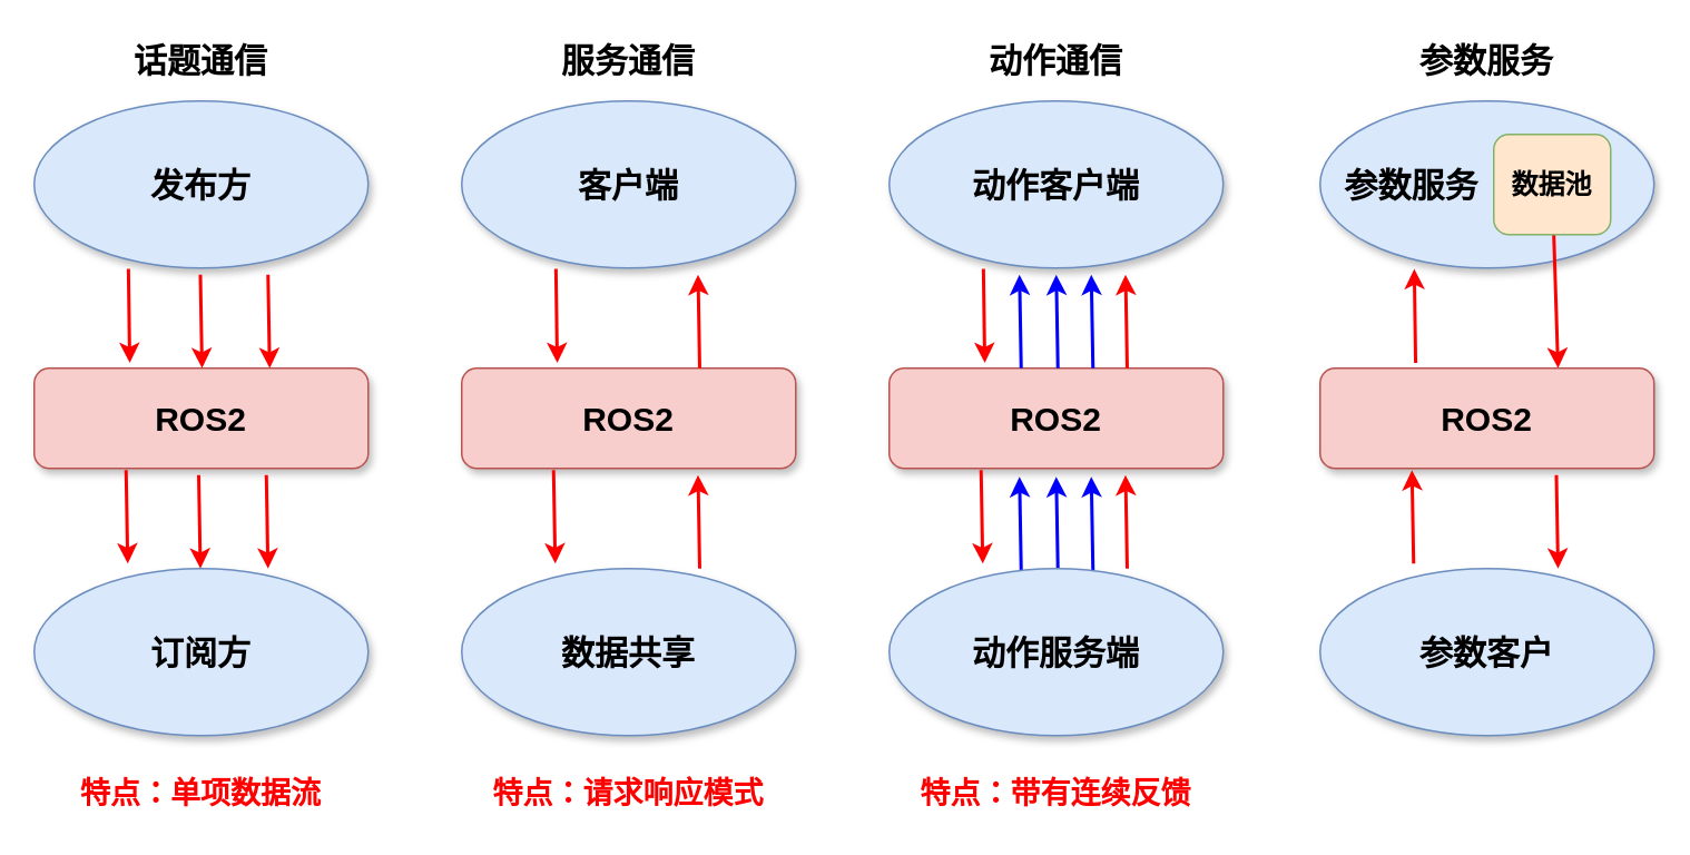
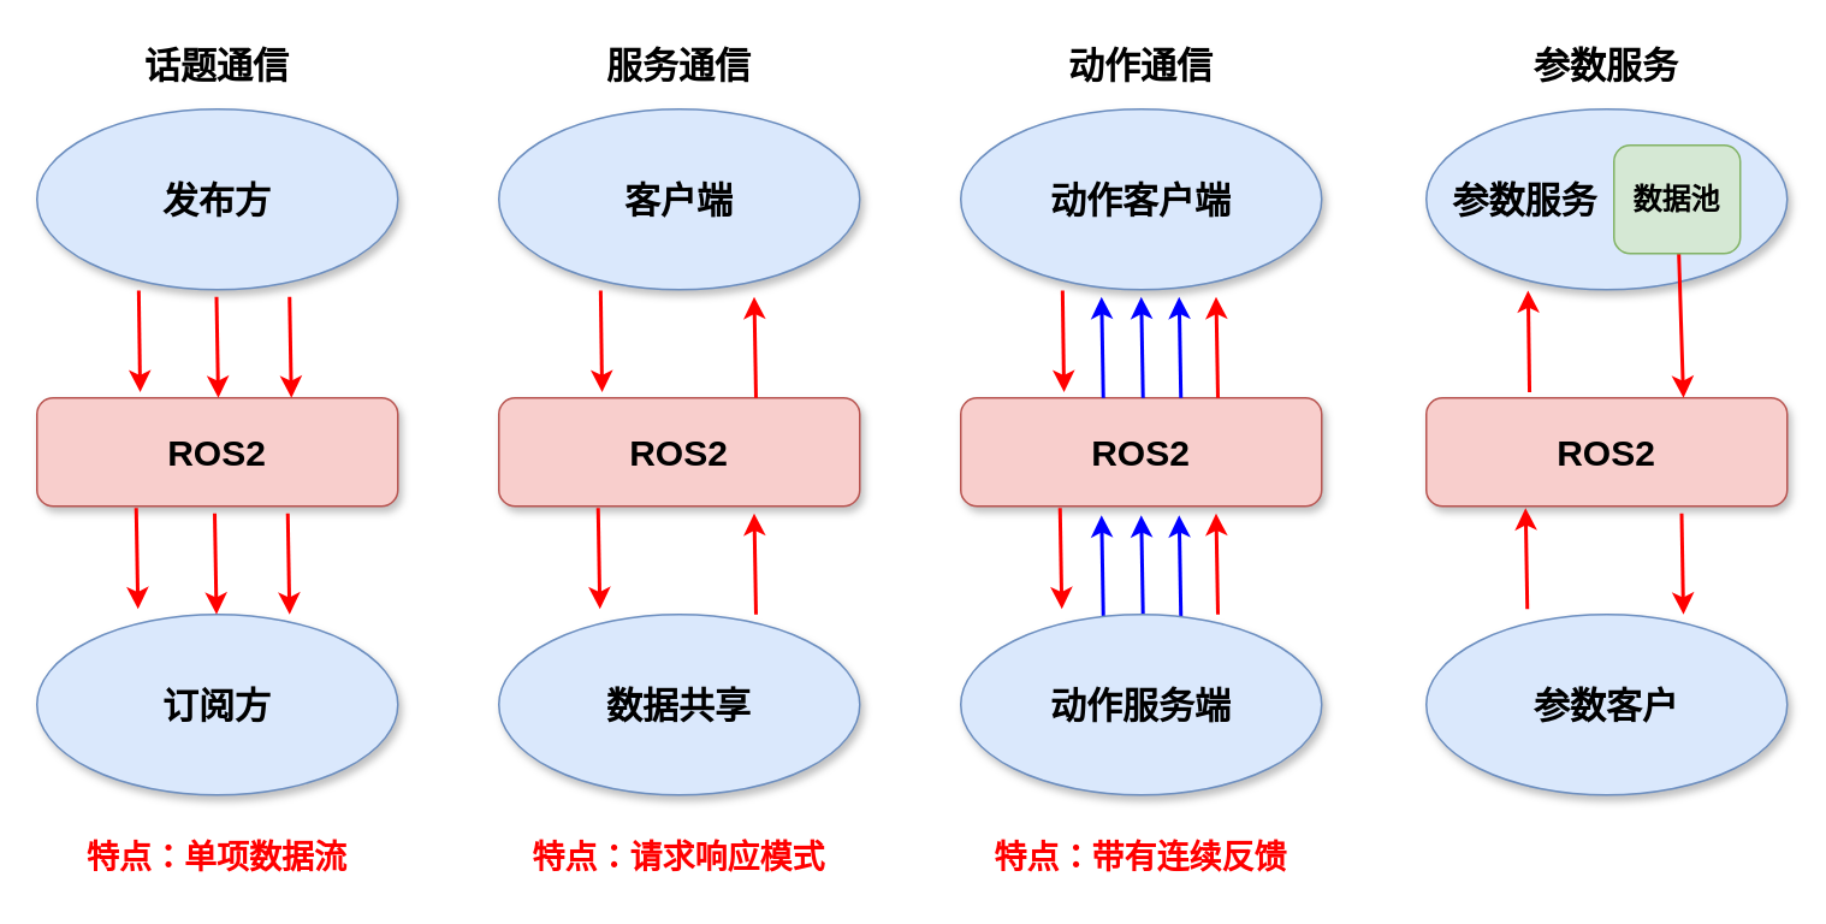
- <mxCell id="63" value="&lt;b&gt;&lt;font style=&quot;font-size: 16px;&quot;&gt;数据池&lt;/font&gt;&lt;/b&gt;" style="rounded=1;whiteSpace=wrap;html=1;fillColor=#ffe6cc;strokeColor=#82b366;" vertex="1" parent="51"><mxGeometry x="104" y="60" width="70" height="60" as="geometry" /></mxCell>
+ <mxCell id="63" value="&lt;b&gt;&lt;font style=&quot;font-size: 16px;&quot;&gt;数据池&lt;/font&gt;&lt;/b&gt;" style="rounded=1;whiteSpace=wrap;html=1;fillColor=#d5e8d4;strokeColor=#82b366;" vertex="1" parent="51"><mxGeometry x="104" y="60" width="70" height="60" as="geometry" /></mxCell>
